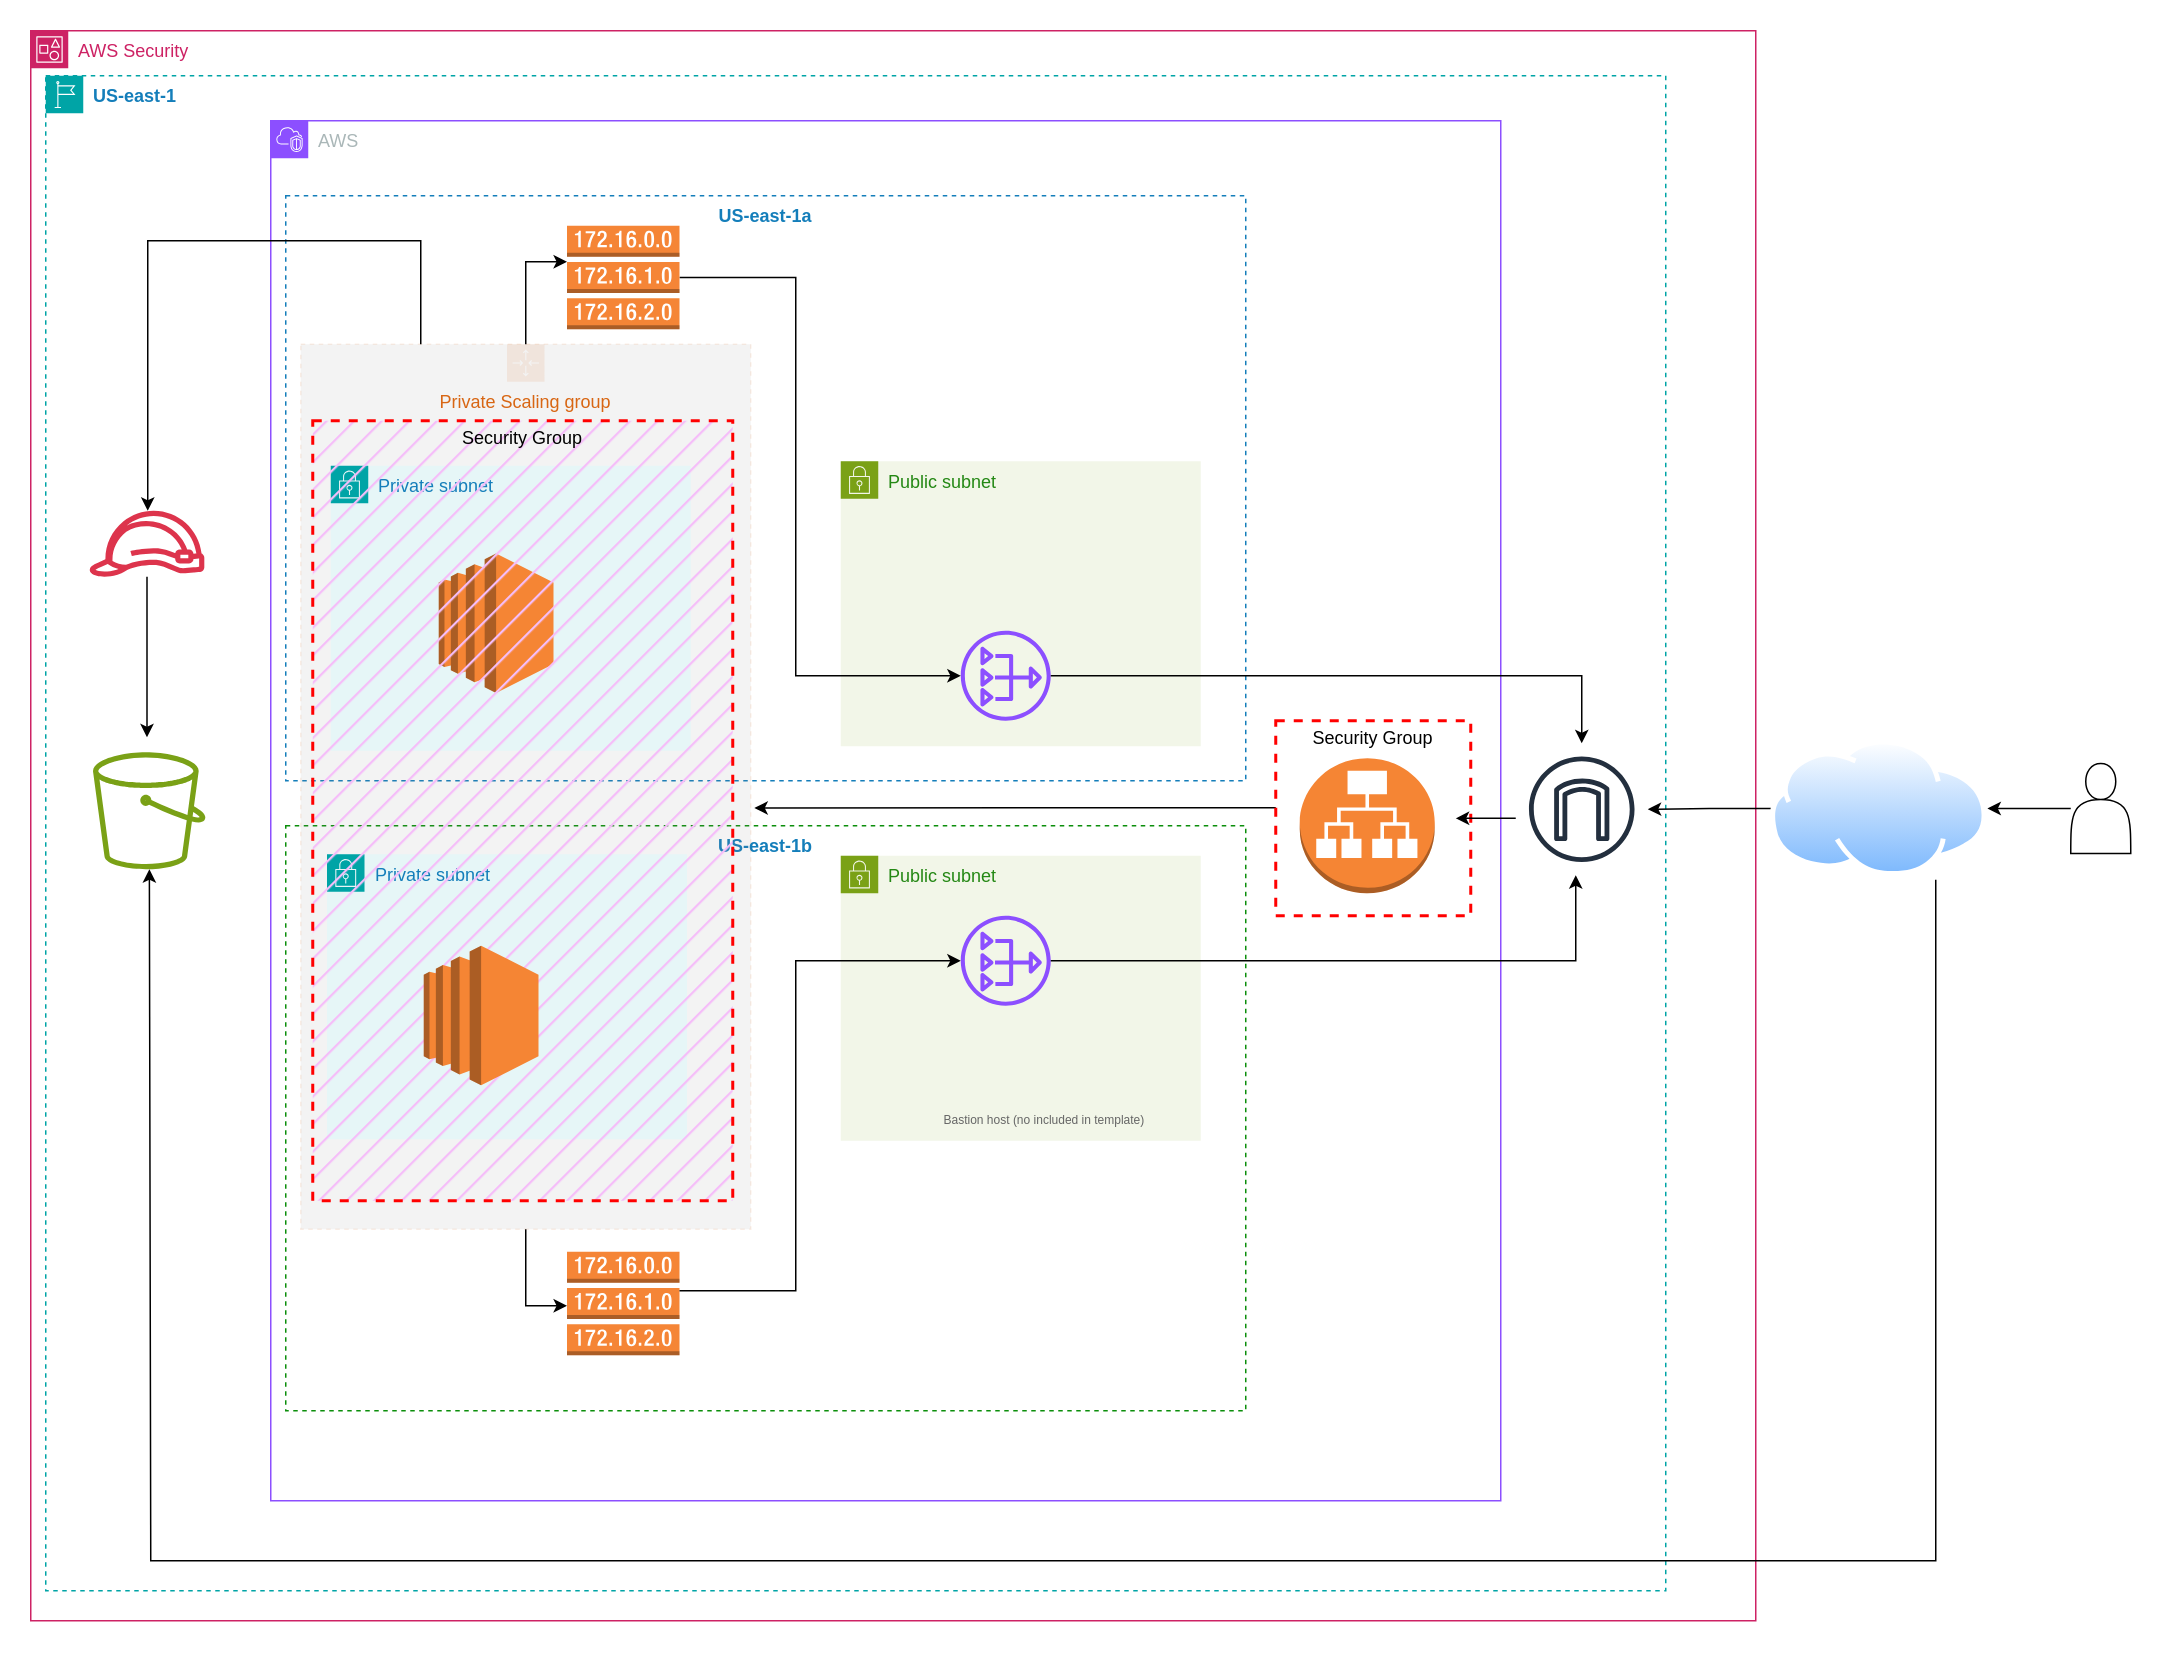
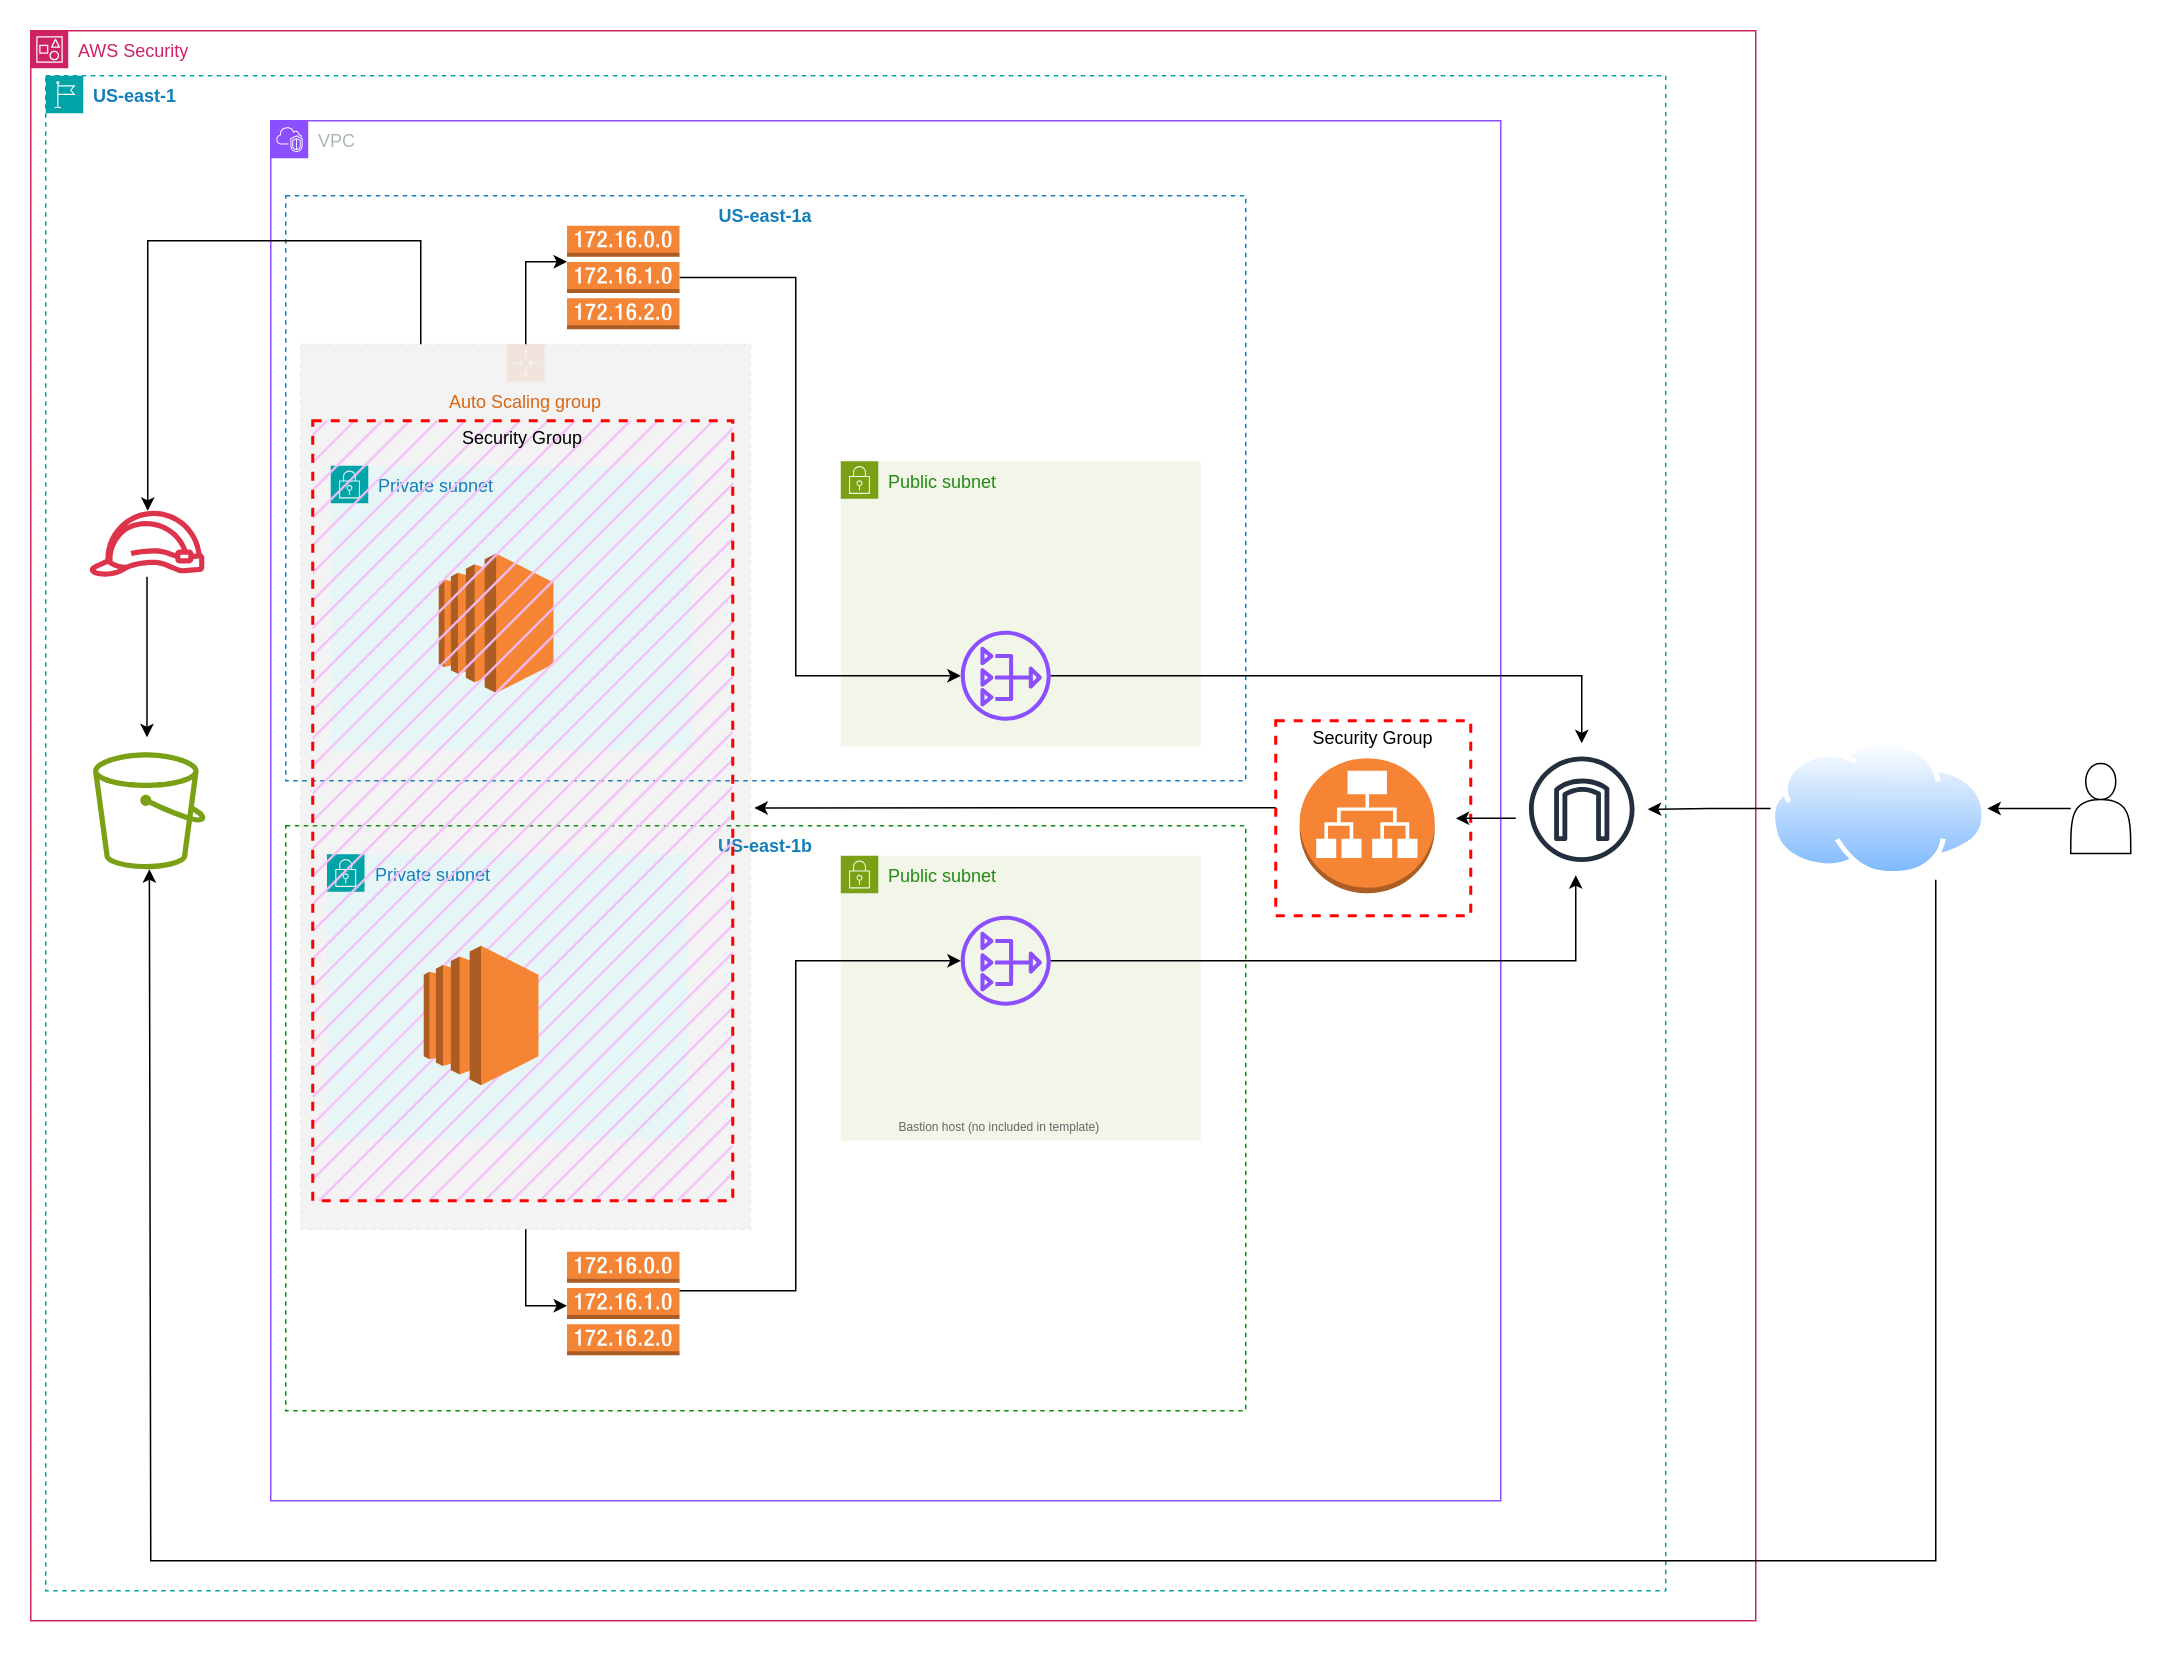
- <mxCell id="4" value="AWS" style="points=[[0,0],[0.25,0],[0.5,0],[0.75,0],[1,0],[1,0.25],[1,0.5],[1,0.75],[1,1],[0.75,1],[0.5,1],[0.25,1],[0,1],[0,0.75],[0,0.5],[0,0.25]];outlineConnect=0;gradientColor=none;html=1;whiteSpace=wrap;fontSize=12;fontStyle=0;container=1;pointerEvents=0;collapsible=0;recursiveResize=0;shape=mxgraph.aws4.group;grIcon=mxgraph.aws4.group_vpc2;strokeColor=#8C4FFF;fillColor=none;verticalAlign=top;align=left;spacingLeft=30;fontColor=#AAB7B8;dashed=0;movable=1;resizable=1;rotatable=1;deletable=1;editable=1;locked=0;connectable=1;" parent="3" vertex="1"><mxGeometry x="150" y="30" width="820" height="920" as="geometry" /></mxCell>
+ <mxCell id="4" value="VPC" style="points=[[0,0],[0.25,0],[0.5,0],[0.75,0],[1,0],[1,0.25],[1,0.5],[1,0.75],[1,1],[0.75,1],[0.5,1],[0.25,1],[0,1],[0,0.75],[0,0.5],[0,0.25]];outlineConnect=0;gradientColor=none;html=1;whiteSpace=wrap;fontSize=12;fontStyle=0;container=1;pointerEvents=0;collapsible=0;recursiveResize=0;shape=mxgraph.aws4.group;grIcon=mxgraph.aws4.group_vpc2;strokeColor=#8C4FFF;fillColor=none;verticalAlign=top;align=left;spacingLeft=30;fontColor=#AAB7B8;dashed=0;movable=1;resizable=1;rotatable=1;deletable=1;editable=1;locked=0;connectable=1;" parent="3" vertex="1"><mxGeometry x="150" y="30" width="820" height="920" as="geometry" /></mxCell>
- <mxCell id="7" value="Private Scaling group" style="points=[[0,0],[0.25,0],[0.5,0],[0.75,0],[1,0],[1,0.25],[1,0.5],[1,0.75],[1,1],[0.75,1],[0.5,1],[0.25,1],[0,1],[0,0.75],[0,0.5],[0,0.25]];outlineConnect=0;gradientColor=none;html=1;whiteSpace=wrap;fontSize=12;fontStyle=0;container=1;pointerEvents=0;collapsible=0;recursiveResize=0;shape=mxgraph.aws4.groupCenter;grIcon=mxgraph.aws4.group_auto_scaling_group;grStroke=1;strokeColor=#D86613;fillColor=#878787;verticalAlign=top;align=center;fontColor=#D86613;dashed=1;spacingTop=25;fillStyle=solid;opacity=10;movable=1;resizable=1;rotatable=1;deletable=1;editable=1;locked=0;connectable=1;" parent="4" vertex="1"><mxGeometry x="20" y="149" width="300" height="590" as="geometry" /></mxCell>
+ <mxCell id="7" value="Auto Scaling group" style="points=[[0,0],[0.25,0],[0.5,0],[0.75,0],[1,0],[1,0.25],[1,0.5],[1,0.75],[1,1],[0.75,1],[0.5,1],[0.25,1],[0,1],[0,0.75],[0,0.5],[0,0.25]];outlineConnect=0;gradientColor=none;html=1;whiteSpace=wrap;fontSize=12;fontStyle=0;container=1;pointerEvents=0;collapsible=0;recursiveResize=0;shape=mxgraph.aws4.groupCenter;grIcon=mxgraph.aws4.group_auto_scaling_group;grStroke=1;strokeColor=#D86613;fillColor=#878787;verticalAlign=top;align=center;fontColor=#D86613;dashed=1;spacingTop=25;fillStyle=solid;opacity=10;movable=1;resizable=1;rotatable=1;deletable=1;editable=1;locked=0;connectable=1;" parent="4" vertex="1"><mxGeometry x="20" y="149" width="300" height="590" as="geometry" /></mxCell>
- <mxCell id="9" value="&lt;font style=&quot;font-size: 8px;&quot;&gt;Bastion host (no included in template)&lt;/font&gt;" style="strokeWidth=0;shadow=0;dashed=0;align=center;html=1;shape=mxgraph.mockup.text.textBox;fontColor=#666666;align=left;fontSize=17;spacingLeft=4;spacingTop=-3;whiteSpace=wrap;strokeColor=none;mainText=;fillColor=none;" vertex="1" parent="8"><mxGeometry x="62.5" y="167" width="155" height="17" as="geometry" /></mxCell>
+ <mxCell id="9" value="&lt;font style=&quot;font-size: 8px;&quot;&gt;Bastion host (no included in template)&lt;/font&gt;" style="strokeWidth=0;shadow=0;dashed=0;align=center;html=1;shape=mxgraph.mockup.text.textBox;fontColor=#666666;align=left;fontSize=17;spacingLeft=4;spacingTop=-3;whiteSpace=wrap;strokeColor=none;mainText=;fillColor=none;" vertex="1" parent="8"><mxGeometry x="32.5" y="172" width="155" height="17" as="geometry" /></mxCell>
